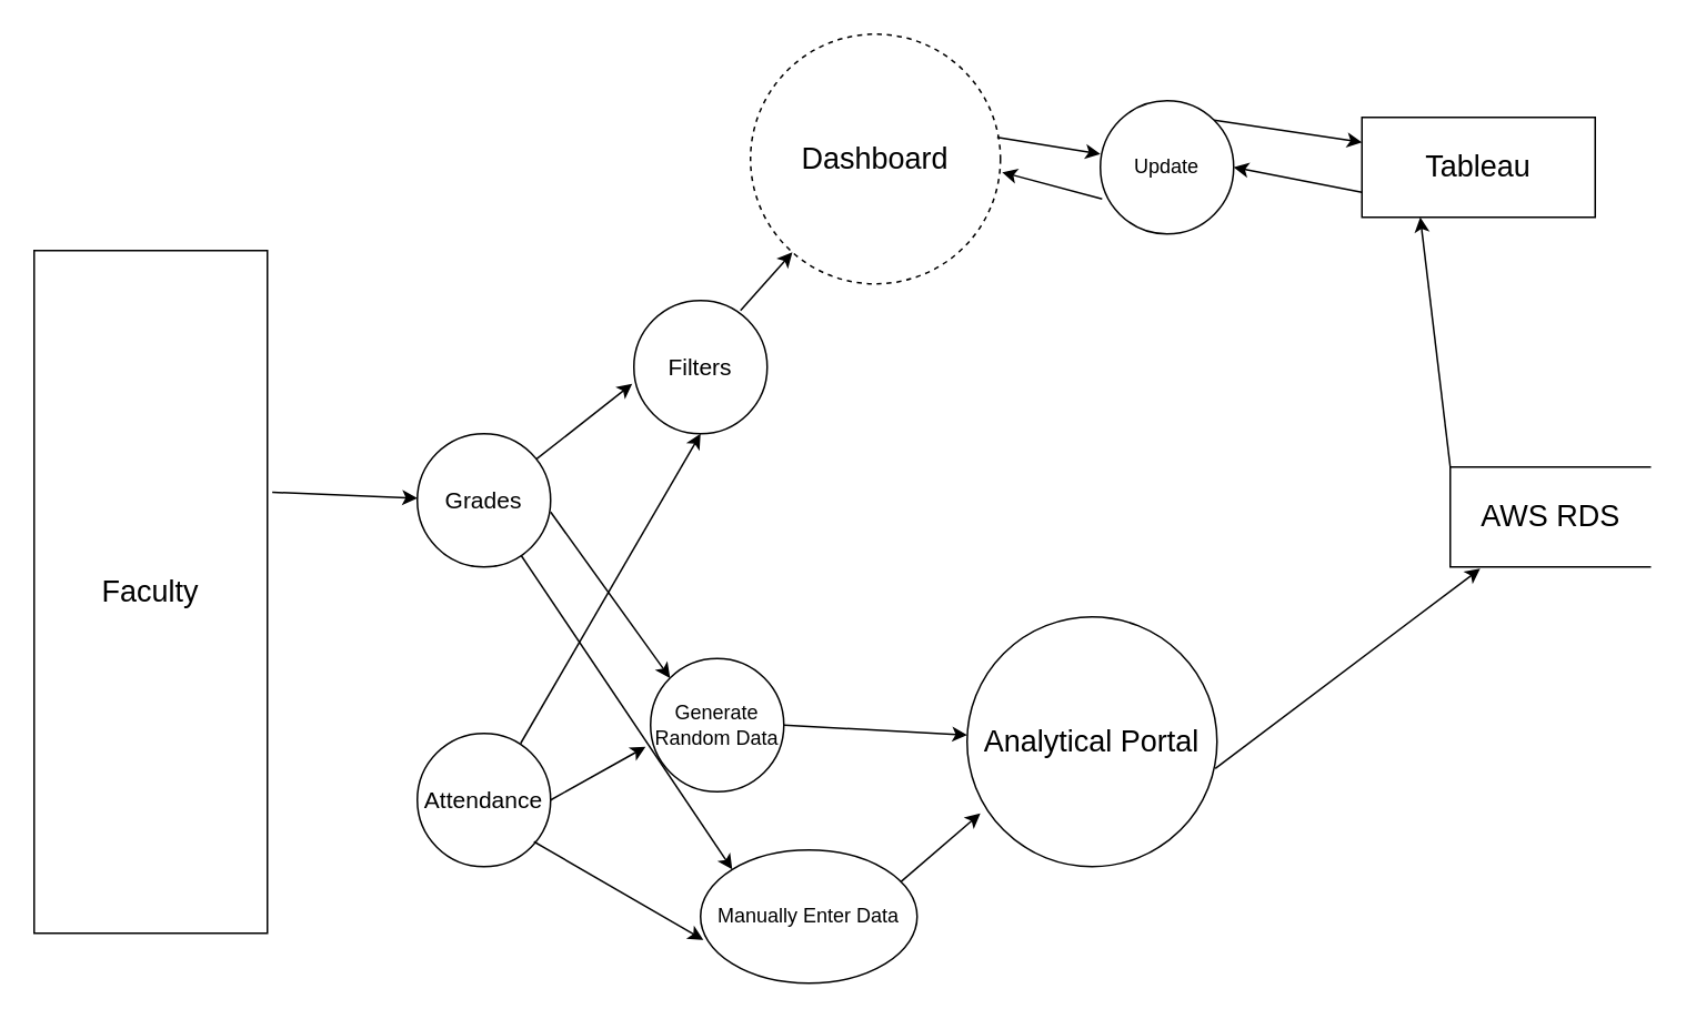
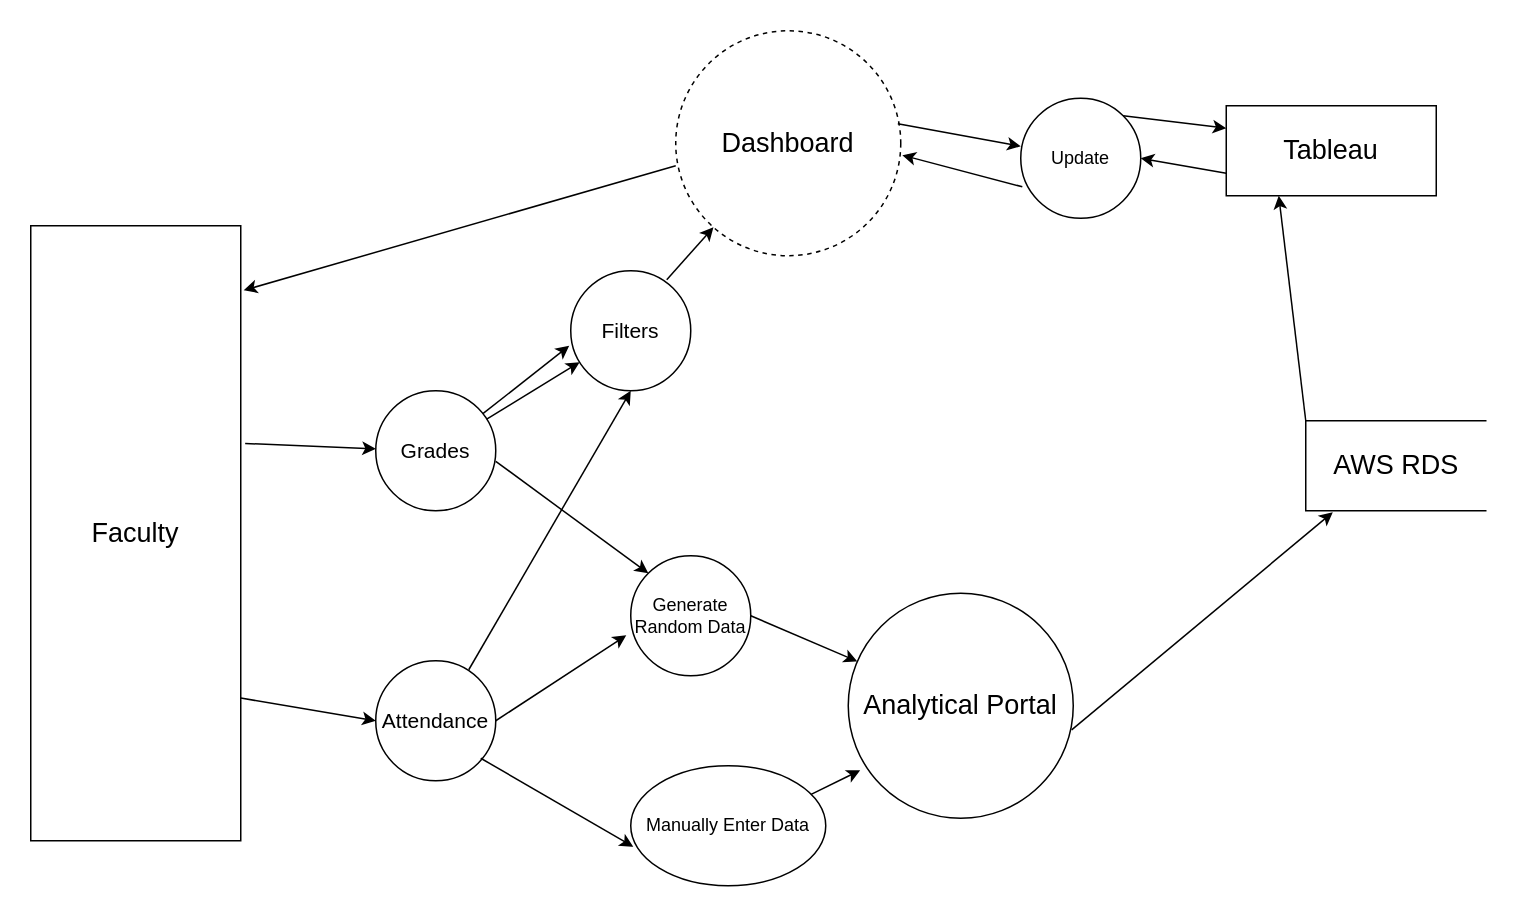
- <mxCell id="27" value="Update" style="ellipse;whiteSpace=wrap;html=1;aspect=fixed;" vertex="1" parent="1"><mxGeometry x="660" y="60" width="80" height="80" as="geometry" /></mxCell>
+ <mxCell id="27" value="Update" style="ellipse;whiteSpace=wrap;html=1;aspect=fixed;" vertex="1" parent="1"><mxGeometry x="680" y="65" width="80" height="80" as="geometry" /></mxCell>
+ <mxCell id="13" value="" style="endArrow=classic;html=1;exitX=0;exitY=0.6;exitDx=0;exitDy=0;exitPerimeter=0;entryX=1.014;entryY=0.105;entryDx=0;entryDy=0;entryPerimeter=0;" edge="1" parent="1" source="8" target="5"><mxGeometry width="50" height="50" relative="1" as="geometry"><mxPoint x="250" y="140" as="sourcePoint" /><mxPoint x="300" y="90" as="targetPoint" /></mxGeometry></mxCell>
- <mxCell id="11" value="" style="endArrow=classic;html=1;entryX=0;entryY=0;entryDx=0;entryDy=0;" edge="1" parent="1" source="7" target="4"><mxGeometry width="50" height="50" relative="1" as="geometry"><mxPoint x="320" y="350" as="sourcePoint" /><mxPoint x="370" y="300" as="targetPoint" /></mxGeometry></mxCell>
+ <mxCell id="11" value="" style="endArrow=classic;html=1;" edge="1" parent="1" source="7" target="17"><mxGeometry width="50" height="50" relative="1" as="geometry"><mxPoint x="320" y="350" as="sourcePoint" /><mxPoint x="370" y="300" as="targetPoint" /></mxGeometry></mxCell>
- <mxCell id="3" value="Generate Random Data" style="ellipse;whiteSpace=wrap;html=1;aspect=fixed;" vertex="1" parent="1"><mxGeometry x="390" y="395" width="80" height="80" as="geometry" /></mxCell>
+ <mxCell id="3" value="Generate Random Data" style="ellipse;whiteSpace=wrap;html=1;aspect=fixed;" vertex="1" parent="1"><mxGeometry x="420" y="370" width="80" height="80" as="geometry" /></mxCell>
- <mxCell id="2" value="&lt;font style=&quot;font-size: 18px&quot;&gt;Analytical Portal&lt;/font&gt;" style="ellipse;whiteSpace=wrap;html=1;aspect=fixed;" vertex="1" parent="1"><mxGeometry x="580" y="370" width="150" height="150" as="geometry" /></mxCell>
+ <mxCell id="2" value="&lt;font style=&quot;font-size: 18px&quot;&gt;Analytical Portal&lt;/font&gt;" style="ellipse;whiteSpace=wrap;html=1;aspect=fixed;" vertex="1" parent="1"><mxGeometry x="565" y="395" width="150" height="150" as="geometry" /></mxCell>
+ <mxCell id="10" value="" style="endArrow=classic;html=1;entryX=0;entryY=0.5;entryDx=0;entryDy=0;exitX=1;exitY=0.768;exitDx=0;exitDy=0;exitPerimeter=0;" edge="1" parent="1" source="5" target="6"><mxGeometry width="50" height="50" relative="1" as="geometry"><mxPoint x="160" y="480" as="sourcePoint" /><mxPoint x="210" y="430" as="targetPoint" /></mxGeometry></mxCell>
